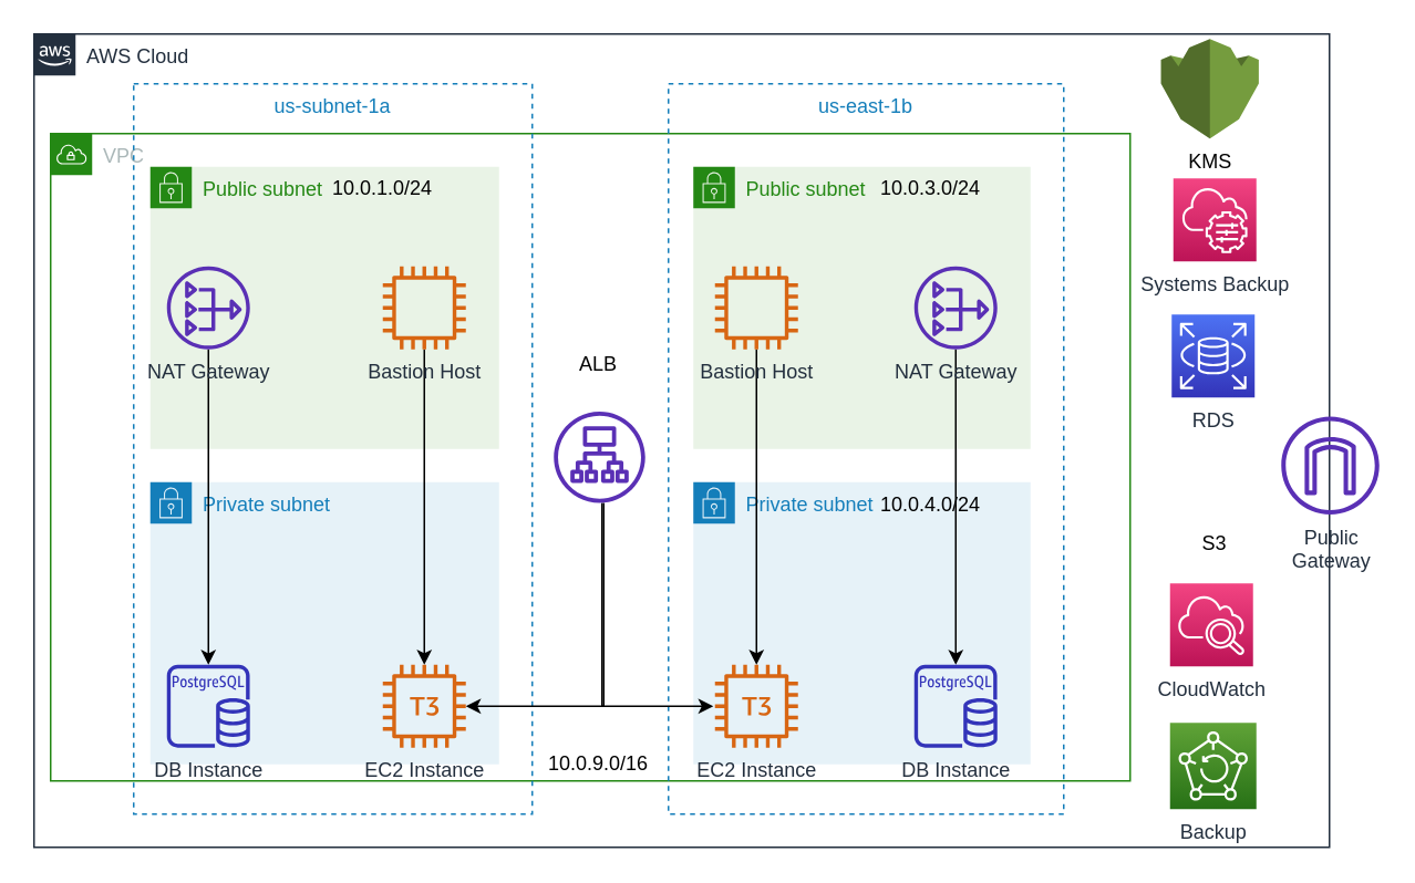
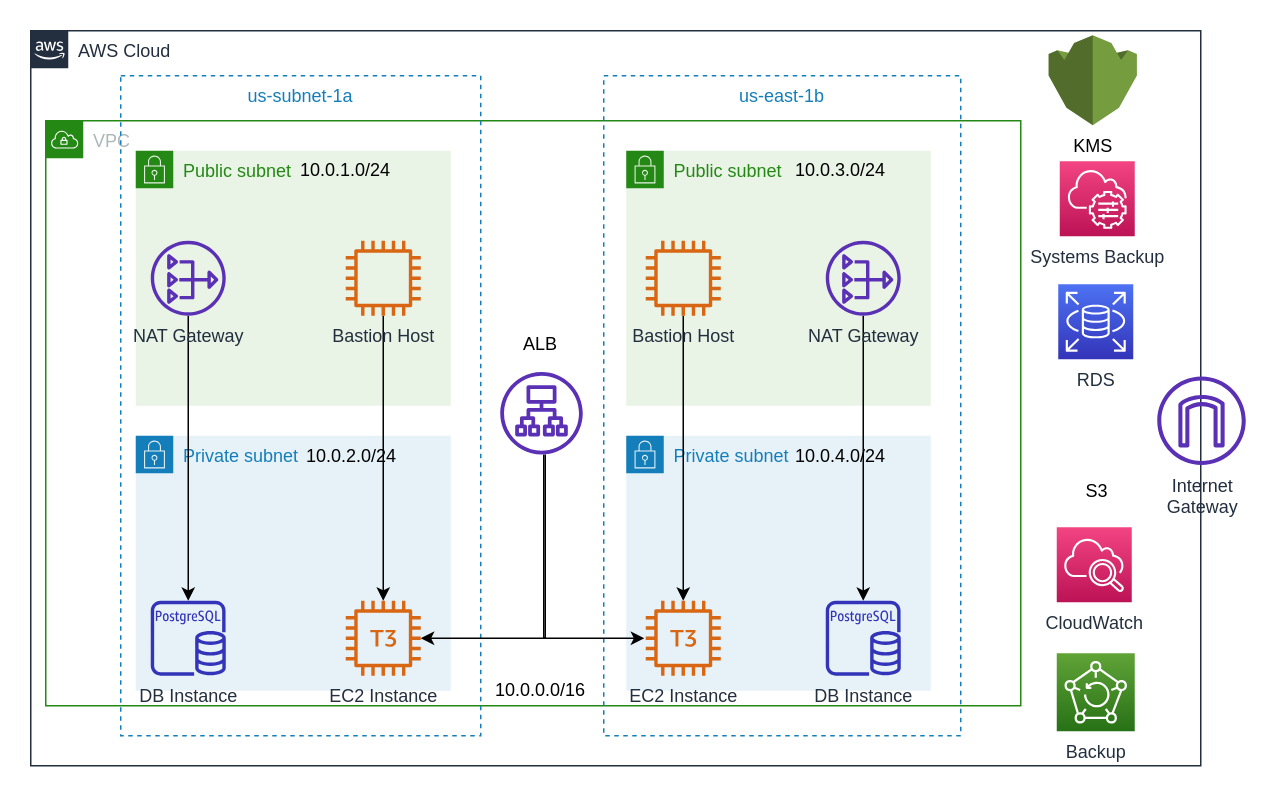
- <mxCell id="29" value="ALB" style="text;html=1;strokeColor=none;fillColor=none;align=center;verticalAlign=middle;whiteSpace=wrap;rounded=0;" parent="1" vertex="1"><mxGeometry x="340" y="209" width="40" height="20" as="geometry" /></mxCell>
+ <mxCell id="29" value="ALB" style="text;html=1;strokeColor=none;fillColor=none;align=center;verticalAlign=middle;whiteSpace=wrap;rounded=0;" parent="1" vertex="1"><mxGeometry x="340" y="219" width="40" height="20" as="geometry" /></mxCell>
+ <mxCell id="32" value="10.0.2.0/24" style="text;html=1;strokeColor=none;fillColor=none;align=center;verticalAlign=middle;whiteSpace=wrap;rounded=0;" parent="1" vertex="1"><mxGeometry x="214" y="294" width="40" height="20" as="geometry" /></mxCell>
- <mxCell id="35" value="Public&lt;br&gt;Gateway" style="outlineConnect=0;fontColor=#232F3E;gradientColor=none;fillColor=#5A30B5;strokeColor=none;dashed=0;verticalLabelPosition=bottom;verticalAlign=top;align=center;html=1;fontSize=12;fontStyle=0;aspect=fixed;pointerEvents=1;shape=mxgraph.aws4.internet_gateway;" vertex="1" parent="1"><mxGeometry x="771" y="250.5" width="59" height="59" as="geometry" /></mxCell>
+ <mxCell id="35" value="Internet&lt;br&gt;Gateway" style="outlineConnect=0;fontColor=#232F3E;gradientColor=none;fillColor=#5A30B5;strokeColor=none;dashed=0;verticalLabelPosition=bottom;verticalAlign=top;align=center;html=1;fontSize=12;fontStyle=0;aspect=fixed;pointerEvents=1;shape=mxgraph.aws4.internet_gateway;" vertex="1" parent="1"><mxGeometry x="771" y="250.5" width="59" height="59" as="geometry" /></mxCell>
- <mxCell id="13" value="10.0.9.0/16" style="text;html=1;strokeColor=none;fillColor=none;align=center;verticalAlign=middle;whiteSpace=wrap;rounded=0;" parent="1" vertex="1"><mxGeometry x="340" y="450" width="40" height="20" as="geometry" /></mxCell>
+ <mxCell id="13" value="10.0.0.0/16" style="text;html=1;strokeColor=none;fillColor=none;align=center;verticalAlign=middle;whiteSpace=wrap;rounded=0;" parent="1" vertex="1"><mxGeometry x="340" y="450" width="40" height="20" as="geometry" /></mxCell>
